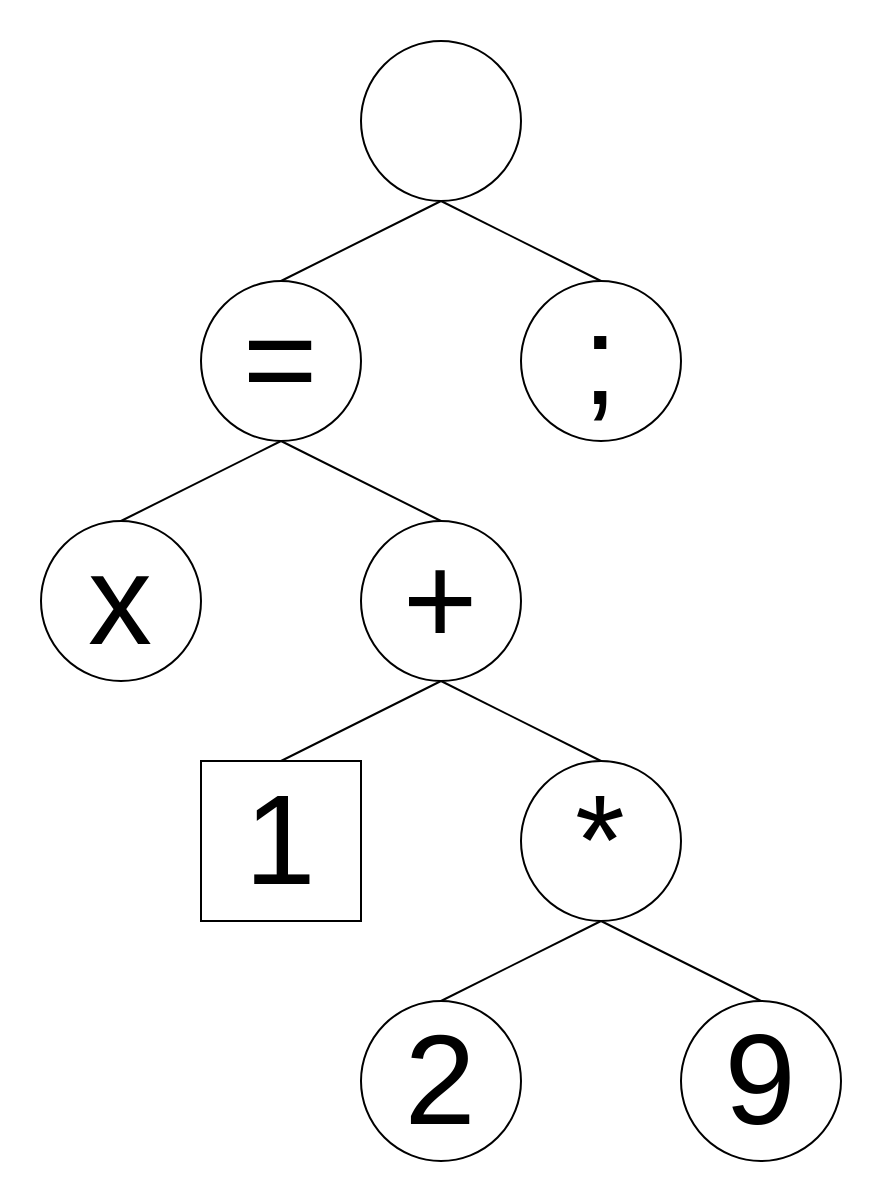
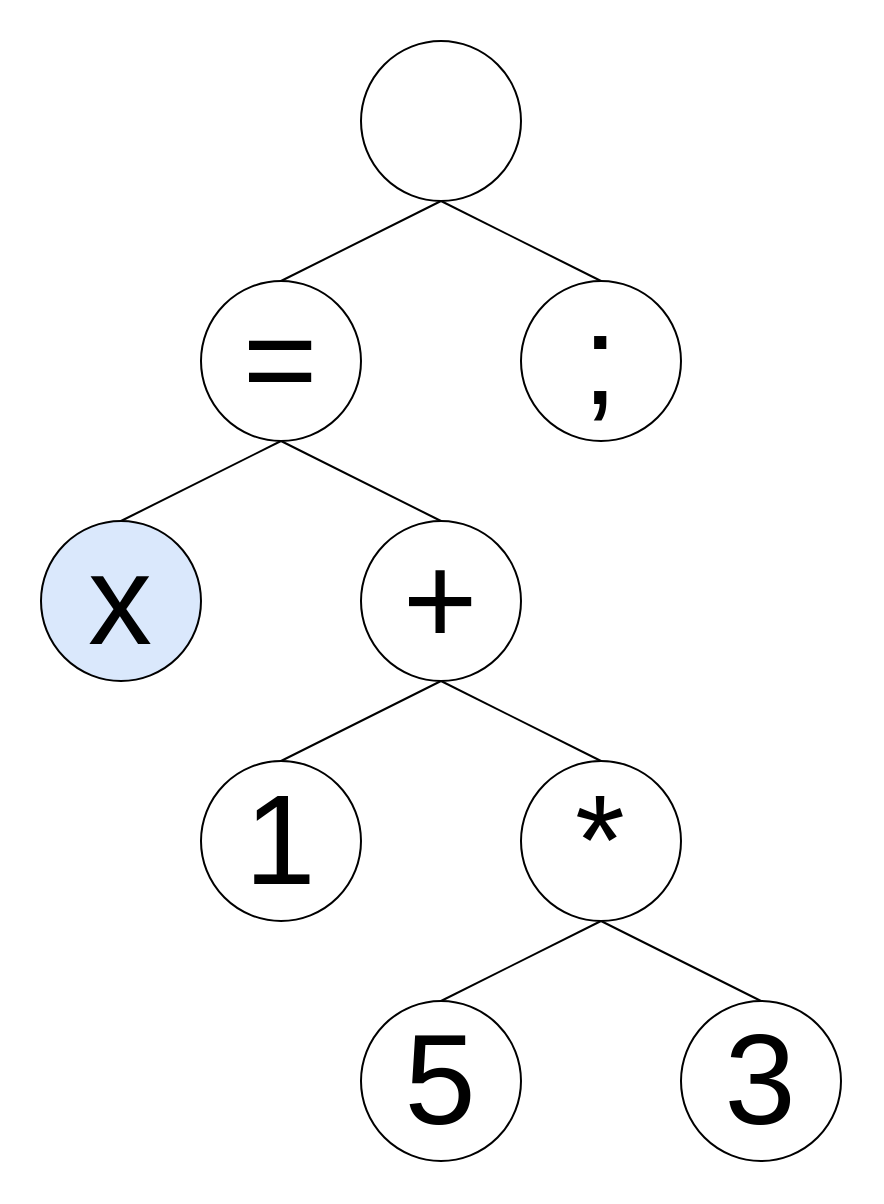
- <mxCell id="2" value="x" style="ellipse;whiteSpace=wrap;html=1;fontSize=64;" vertex="1" parent="1"><mxGeometry x="20" y="260" width="80" height="80" as="geometry" /></mxCell>
+ <mxCell id="2" value="x" style="ellipse;whiteSpace=wrap;html=1;fontSize=64;fillColor=#dae8fc;" vertex="1" parent="1"><mxGeometry x="20" y="260" width="80" height="80" as="geometry" /></mxCell>
- <mxCell id="6" value="1" style="whiteSpace=wrap;html=1;fontSize=64;rounded=0;" vertex="1" parent="1"><mxGeometry x="100" y="380" width="80" height="80" as="geometry" /></mxCell>
+ <mxCell id="6" value="1" style="ellipse;whiteSpace=wrap;html=1;fontSize=64;" vertex="1" parent="1"><mxGeometry x="100" y="380" width="80" height="80" as="geometry" /></mxCell>
- <mxCell id="10" value="2" style="ellipse;whiteSpace=wrap;html=1;fontSize=64;" vertex="1" parent="1"><mxGeometry x="180" y="500" width="80" height="80" as="geometry" /></mxCell>
+ <mxCell id="10" value="5" style="ellipse;whiteSpace=wrap;html=1;fontSize=64;" vertex="1" parent="1"><mxGeometry x="180" y="500" width="80" height="80" as="geometry" /></mxCell>
- <mxCell id="14" value="9" style="ellipse;whiteSpace=wrap;html=1;fontSize=64;" vertex="1" parent="1"><mxGeometry x="340" y="500" width="80" height="80" as="geometry" /></mxCell>
+ <mxCell id="14" value="3" style="ellipse;whiteSpace=wrap;html=1;fontSize=64;" vertex="1" parent="1"><mxGeometry x="340" y="500" width="80" height="80" as="geometry" /></mxCell>
